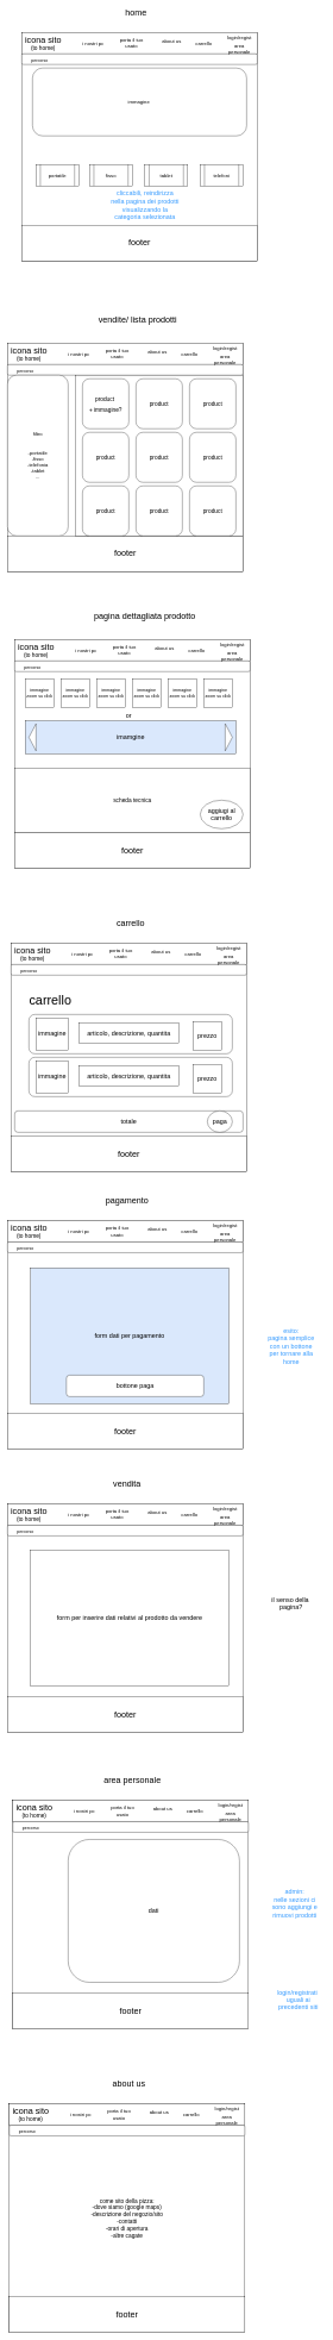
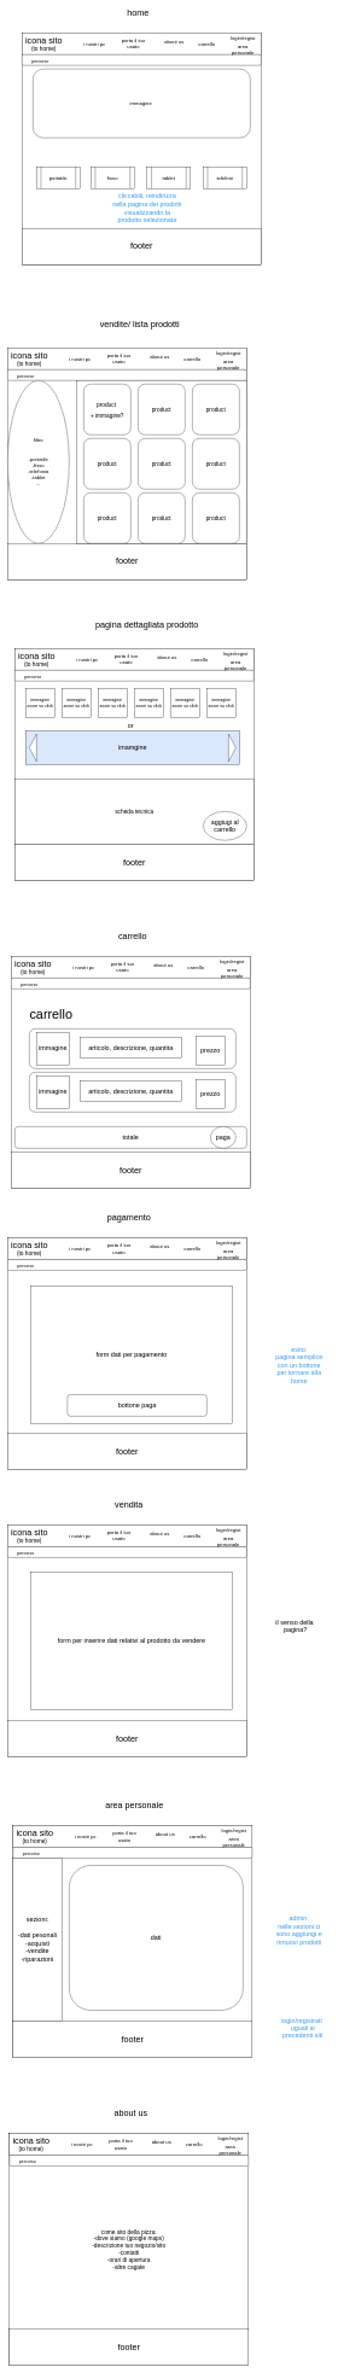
- <mxCell id="141" value="cliccabili, reindirizza nella pagina dei prodotti&lt;br&gt;visualizzando la categoria selezionata" style="text;html=1;strokeColor=none;fillColor=none;align=center;verticalAlign=middle;whiteSpace=wrap;rounded=0;fontSize=18;fontColor=#3399FF;" vertex="1" parent="1"><mxGeometry x="307.5" y="510" width="195" height="130" as="geometry" /></mxCell>
+ <mxCell id="141" value="cliccabili, reindirizza nella pagina dei prodotti&lt;br&gt;visualizzando la prodotto selezionata" style="text;html=1;strokeColor=none;fillColor=none;align=center;verticalAlign=middle;whiteSpace=wrap;rounded=0;fontSize=18;fontColor=#3399FF;" vertex="1" parent="1"><mxGeometry x="307.5" y="510" width="195" height="130" as="geometry" /></mxCell>
- <mxCell id="31" value="filtro&lt;br&gt;&lt;br&gt;&lt;br&gt;-portatile&lt;br&gt;-fisso&lt;br&gt;-telefonia&lt;br&gt;-tablet&lt;br&gt;..." style="rounded=1;whiteSpace=wrap;html=1;fontSize=14;" vertex="1" parent="1"><mxGeometry x="20" y="1050" width="170" height="450" as="geometry" /></mxCell>
+ <mxCell id="31" value="filtro&lt;br&gt;&lt;br&gt;&lt;br&gt;-portatile&lt;br&gt;-fisso&lt;br&gt;-telefonia&lt;br&gt;-tablet&lt;br&gt;..." style="ellipse;whiteSpace=wrap;html=1;fontSize=14;" vertex="1" parent="1"><mxGeometry x="20" y="1050" width="170" height="450" as="geometry" /></mxCell>
- <mxCell id="106" value="form dati per pagamento" style="rounded=0;whiteSpace=wrap;html=1;fontSize=18;fillColor=#dae8fc;" vertex="1" parent="1"><mxGeometry x="85" y="3550" width="555" height="380" as="geometry" /></mxCell>
+ <mxCell id="106" value="form dati per pagamento" style="rounded=0;whiteSpace=wrap;html=1;fontSize=18;" vertex="1" parent="1"><mxGeometry x="85" y="3550" width="555" height="380" as="geometry" /></mxCell>
- <mxCell id="137" value="&lt;font color=&quot;#3399ff&quot;&gt;esito:&lt;br&gt;pagina semplice&lt;br&gt;con un bottone per tornare alla home&lt;/font&gt;" style="text;html=1;strokeColor=none;fillColor=none;align=center;verticalAlign=middle;whiteSpace=wrap;rounded=0;fontSize=18;" vertex="1" parent="1"><mxGeometry x="740" y="3690" width="150" height="160" as="geometry" /></mxCell>
+ <mxCell id="137" value="&lt;font color=&quot;#3399ff&quot;&gt;esito:&lt;br&gt;pagina semplice&lt;br&gt;con un bottone per tornare alla home&lt;/font&gt;" style="text;html=1;strokeColor=none;fillColor=none;align=center;verticalAlign=middle;whiteSpace=wrap;rounded=0;fontSize=18;" vertex="1" parent="1"><mxGeometry x="750" y="3690" width="150" height="160" as="geometry" /></mxCell>
+ <mxCell id="135" value="sezioni:&lt;br&gt;&lt;br&gt;-dati pesonali&lt;br&gt;-acquisti&lt;br&gt;-vendite&lt;br&gt;-riparazioni" style="rounded=0;whiteSpace=wrap;html=1;fontSize=18;" vertex="1" parent="1"><mxGeometry x="35" y="5130" width="135" height="450" as="geometry" /></mxCell>
- <mxCell id="142" value="&lt;font size=&quot;3&quot;&gt;come sito della pizza:&lt;br&gt;-dove siamo (google maps)&lt;br&gt;-descrizione del negozio/sito&lt;br&gt;-contatti&lt;br&gt;-orari di apertura&lt;br&gt;-altre cagate&lt;br&gt;&lt;/font&gt;" style="rounded=0;whiteSpace=wrap;html=1;" vertex="1" parent="1"><mxGeometry x="25" y="5890" width="660" height="640" as="geometry" /></mxCell>
+ <mxCell id="142" value="&lt;font size=&quot;3&quot;&gt;come sito della pizza:&lt;br&gt;-dove siamo (google maps)&lt;br&gt;-descrizione tuo negozio/sito&lt;br&gt;-contatti&lt;br&gt;-orari di apertura&lt;br&gt;-altre cagate&lt;br&gt;&lt;/font&gt;" style="rounded=0;whiteSpace=wrap;html=1;" vertex="1" parent="1"><mxGeometry x="25" y="5890" width="660" height="640" as="geometry" /></mxCell>
